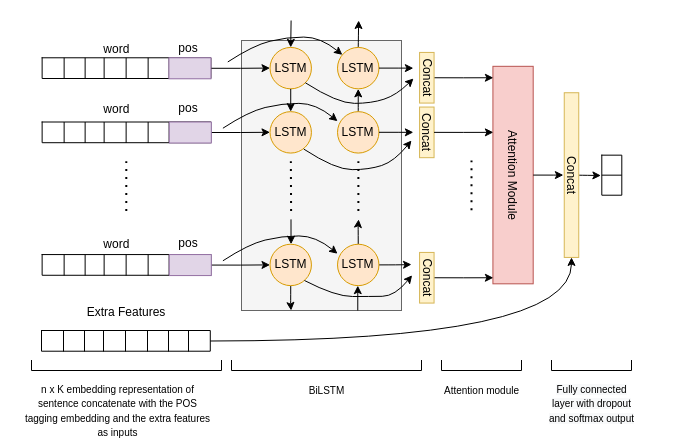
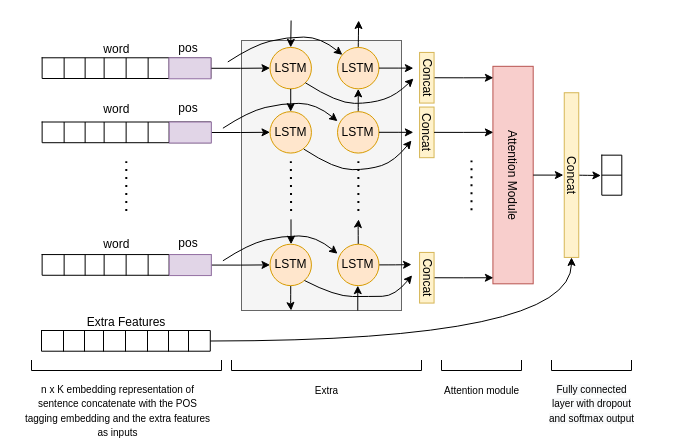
- <mxCell id="75" value="Extra Features&lt;br&gt;" style="text;html=1;strokeColor=none;fillColor=none;align=center;verticalAlign=middle;whiteSpace=wrap;rounded=0;" vertex="1" parent="1"><mxGeometry x="76.03" y="303.43" width="100" height="16.57" as="geometry" /></mxCell>
+ <mxCell id="75" value="Extra Features&lt;br&gt;" style="text;html=1;strokeColor=none;fillColor=none;align=center;verticalAlign=middle;whiteSpace=wrap;rounded=0;" vertex="1" parent="1"><mxGeometry x="76.03" y="313.43" width="100" height="16.57" as="geometry" /></mxCell>
- <mxCell id="78" value="&lt;font size=&quot;1&quot;&gt;BiLSTM&lt;br&gt;&lt;/font&gt;" style="text;html=1;strokeColor=none;fillColor=none;align=center;verticalAlign=middle;whiteSpace=wrap;rounded=0;" vertex="1" parent="1"><mxGeometry x="228.5" y="380" width="195" height="20" as="geometry" /></mxCell>
+ <mxCell id="78" value="&lt;font size=&quot;1&quot;&gt;Extra&lt;br&gt;&lt;/font&gt;" style="text;html=1;strokeColor=none;fillColor=none;align=center;verticalAlign=middle;whiteSpace=wrap;rounded=0;" vertex="1" parent="1"><mxGeometry x="228.5" y="380" width="195" height="20" as="geometry" /></mxCell>
